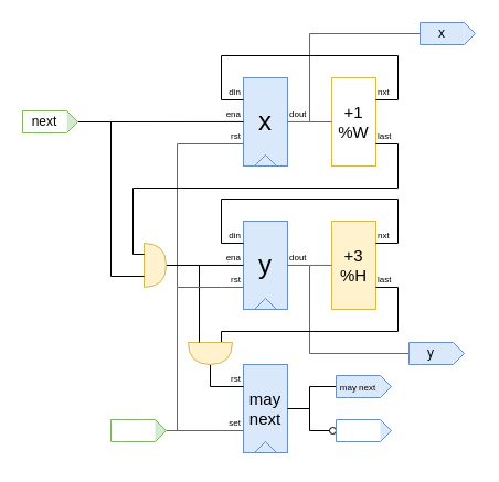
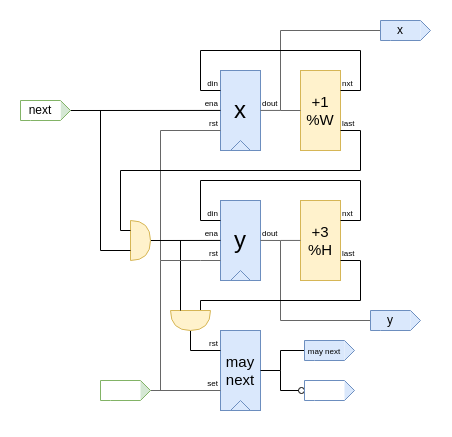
- <mxCell id="12" value="+1&lt;br style=&quot;font-size: 15px;&quot;&gt;%W" style="rounded=0;whiteSpace=wrap;html=1;fontSize=15;fillColor=#ffffff;strokeColor=#d6b656;" vertex="1" parent="1"><mxGeometry x="300" y="70" width="40" height="80" as="geometry" /></mxCell>
+ <mxCell id="12" value="+1&lt;br style=&quot;font-size: 15px;&quot;&gt;%W" style="rounded=0;whiteSpace=wrap;html=1;fontSize=15;fillColor=#fff2cc;strokeColor=#d6b656;" vertex="1" parent="1"><mxGeometry x="300" y="70" width="40" height="80" as="geometry" /></mxCell>
